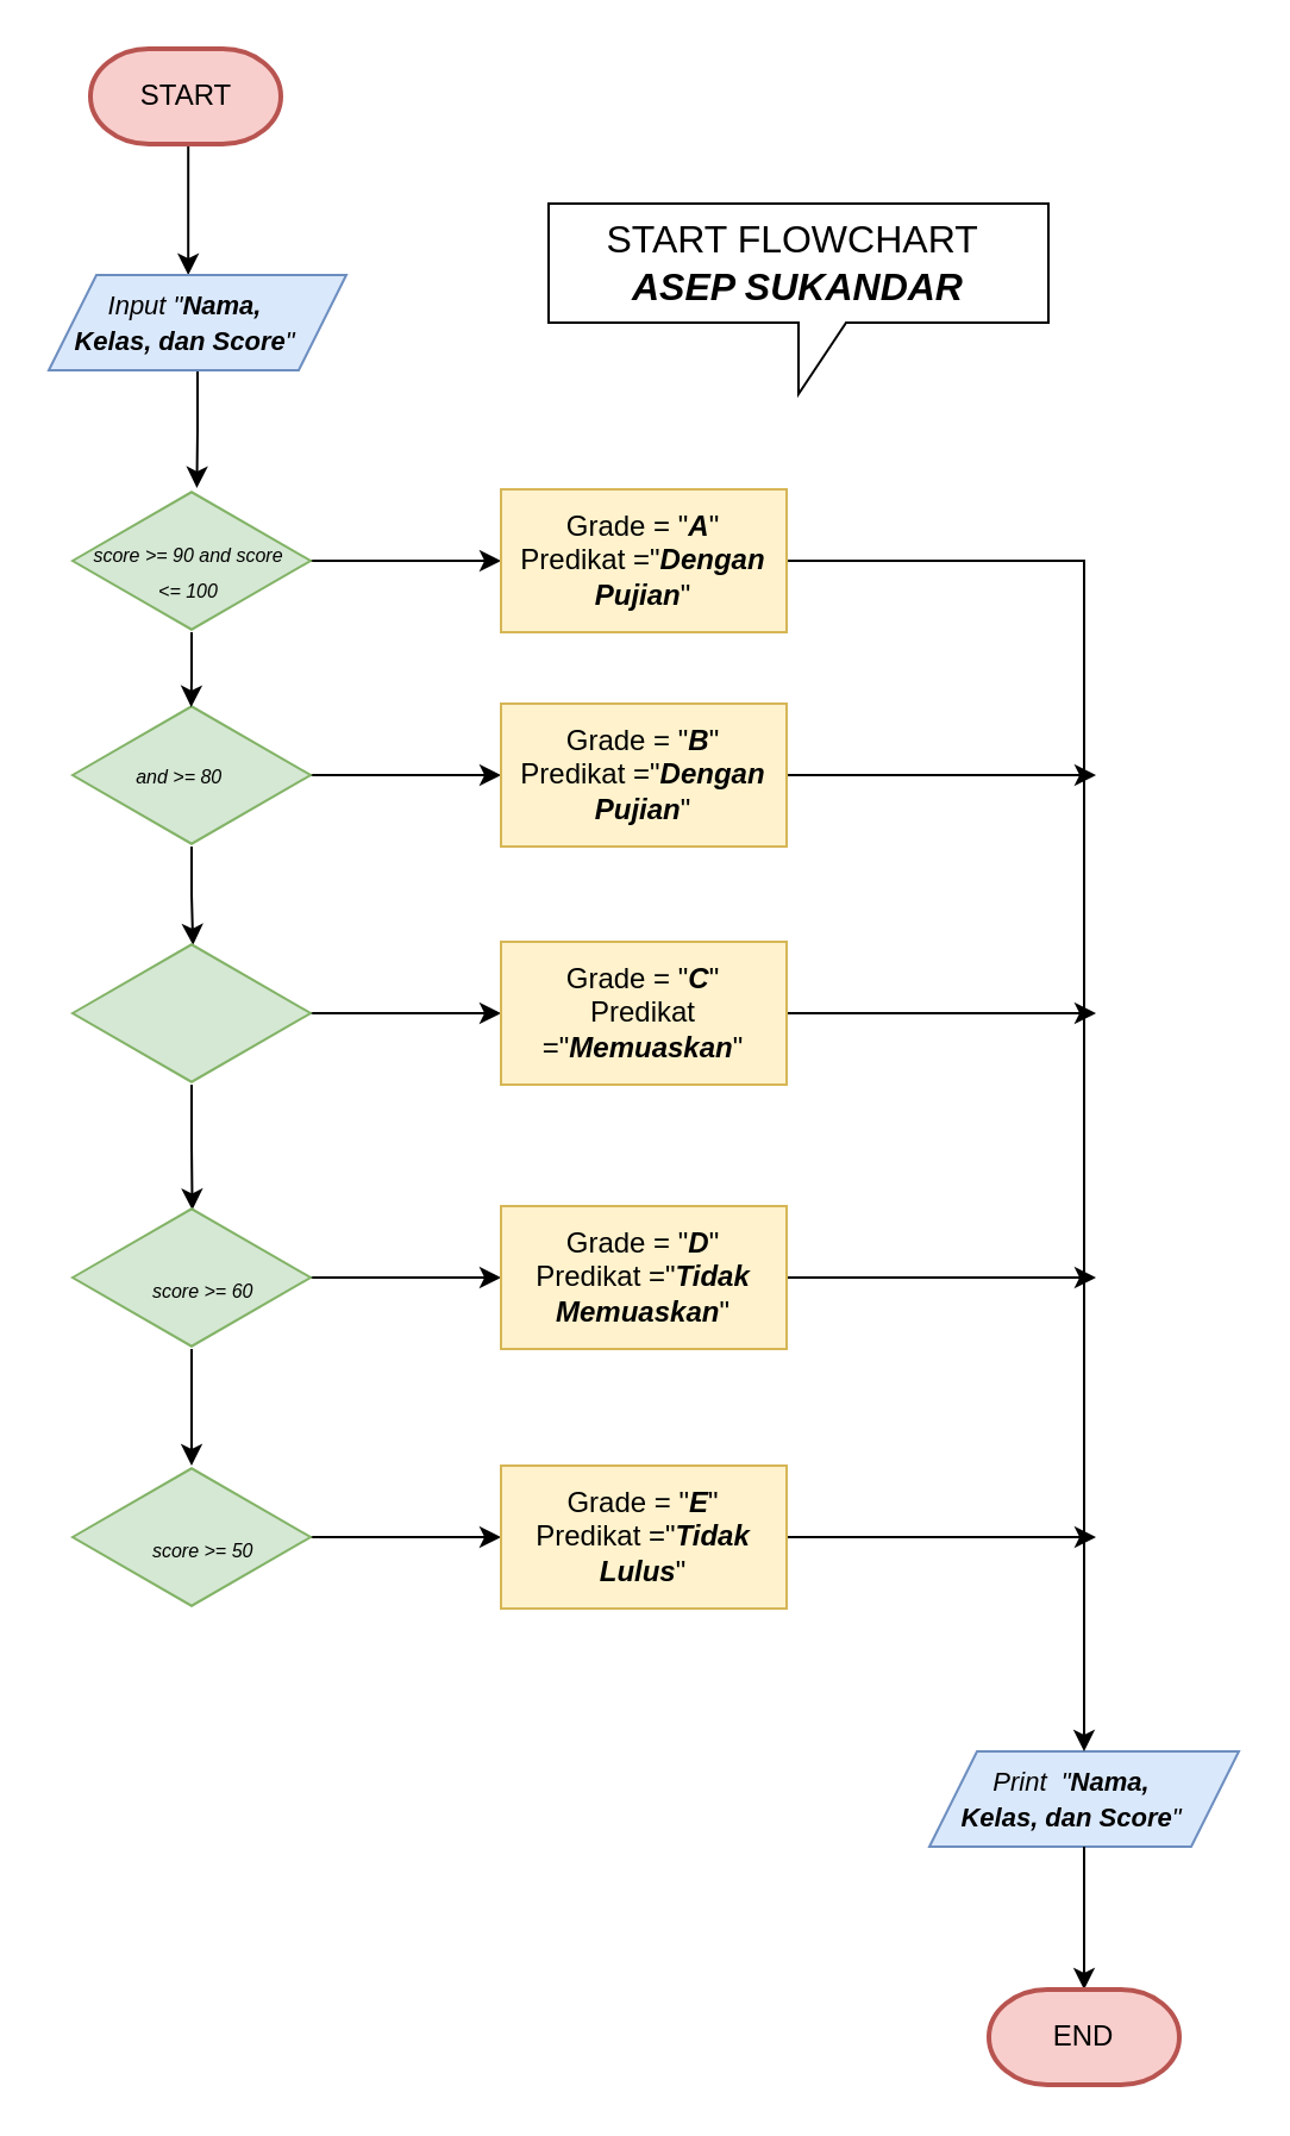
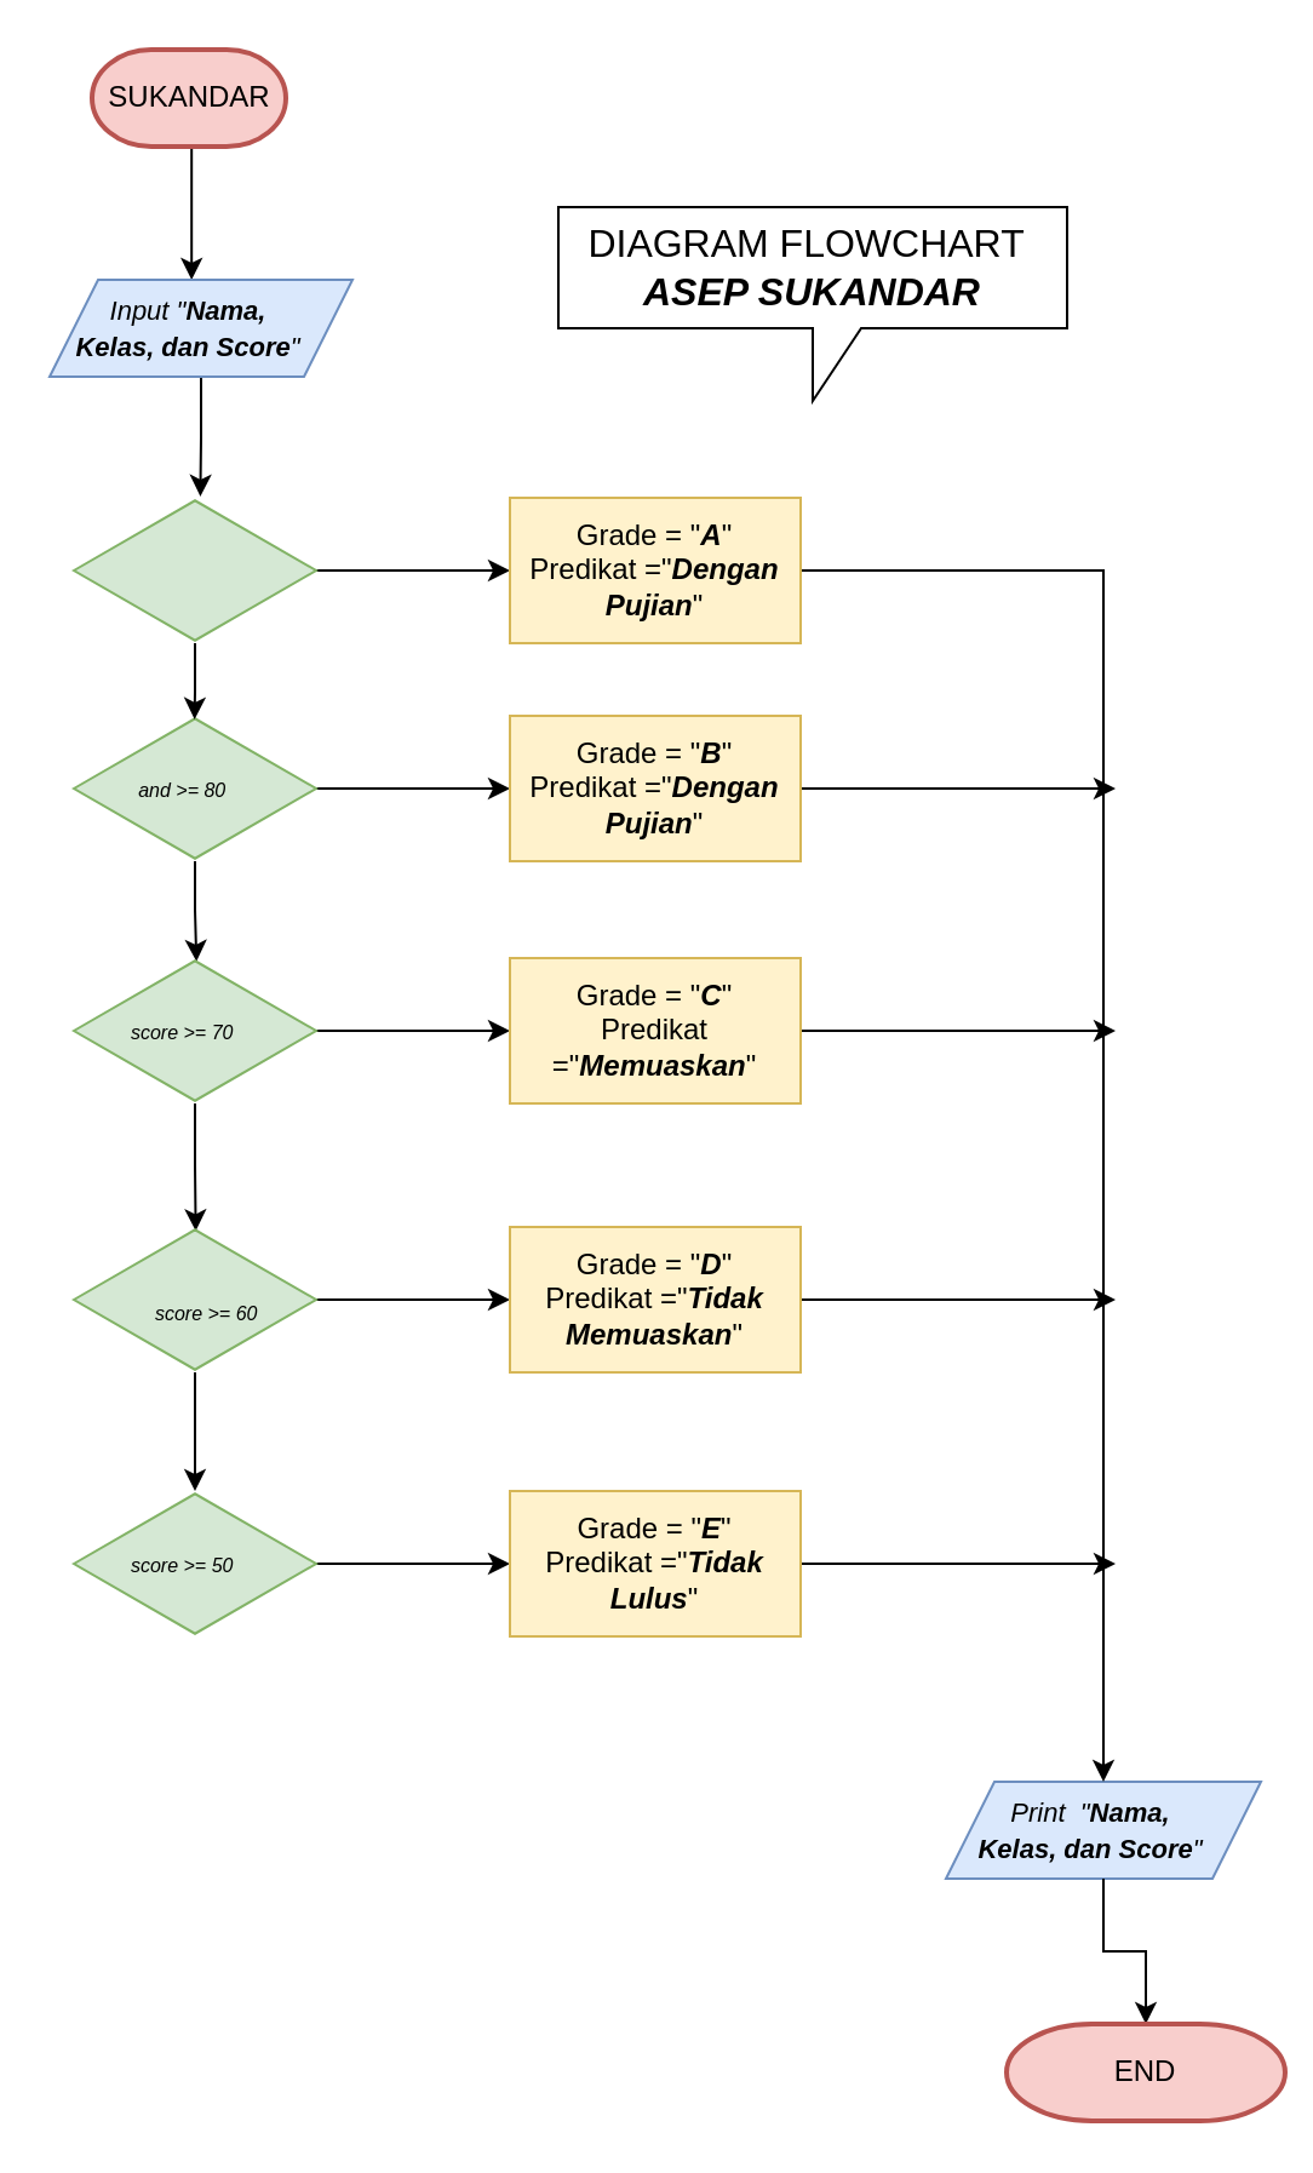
- <mxCell id="8" value="START" style="strokeWidth=2;html=1;shape=mxgraph.flowchart.terminator;whiteSpace=wrap;fillColor=#f8cecc;strokeColor=#b85450;" vertex="1" parent="1"><mxGeometry x="37.5" y="20" width="80" height="40" as="geometry" /></mxCell>
+ <mxCell id="8" value="SUKANDAR" style="strokeWidth=2;html=1;shape=mxgraph.flowchart.terminator;whiteSpace=wrap;fillColor=#f8cecc;strokeColor=#b85450;" vertex="1" parent="1"><mxGeometry x="37.5" y="20" width="80" height="40" as="geometry" /></mxCell>
- <mxCell id="43" value="&lt;font style=&quot;font-size: 16px;&quot;&gt;START FLOWCHART&amp;nbsp;&lt;/font&gt;&lt;div style=&quot;font-size: 16px;&quot;&gt;&lt;b style=&quot;&quot;&gt;&lt;i style=&quot;&quot;&gt;&lt;font style=&quot;font-size: 16px;&quot;&gt;ASEP SUKANDAR&lt;/font&gt;&lt;/i&gt;&lt;/b&gt;&lt;/div&gt;" style="text;html=1;align=center;verticalAlign=middle;whiteSpace=wrap;rounded=0;" vertex="1" parent="1"><mxGeometry x="217" y="60" width="236" height="100" as="geometry" /></mxCell>
+ <mxCell id="43" value="&lt;font style=&quot;font-size: 16px;&quot;&gt;DIAGRAM FLOWCHART&amp;nbsp;&lt;/font&gt;&lt;div style=&quot;font-size: 16px;&quot;&gt;&lt;b style=&quot;&quot;&gt;&lt;i style=&quot;&quot;&gt;&lt;font style=&quot;font-size: 16px;&quot;&gt;ASEP SUKANDAR&lt;/font&gt;&lt;/i&gt;&lt;/b&gt;&lt;/div&gt;" style="text;html=1;align=center;verticalAlign=middle;whiteSpace=wrap;rounded=0;" vertex="1" parent="1"><mxGeometry x="217" y="60" width="236" height="100" as="geometry" /></mxCell>
- <mxCell id="41" value="&lt;i style=&quot;&quot;&gt;&lt;font style=&quot;font-size: 8px;&quot;&gt;score &amp;gt;= 90 and score &amp;lt;= 100&lt;/font&gt;&lt;/i&gt;" style="text;html=1;align=center;verticalAlign=middle;whiteSpace=wrap;rounded=0;" vertex="1" parent="1"><mxGeometry x="35" y="229" width="87.5" height="20" as="geometry" /></mxCell>
+ <mxCell id="22" value="&lt;span style=&quot;font-size: 8px;&quot;&gt;&lt;i&gt;&amp;nbsp;score &amp;gt;= 70&lt;/i&gt;&lt;/span&gt;" style="text;html=1;align=center;verticalAlign=middle;whiteSpace=wrap;rounded=0;" vertex="1" parent="1"><mxGeometry x="30" y="415" width="87.5" height="20" as="geometry" /></mxCell>
- <mxCell id="33" value="&lt;span style=&quot;font-size: 8px;&quot;&gt;&lt;i&gt;&amp;nbsp;score &amp;gt;= 50&lt;/i&gt;&lt;/span&gt;" style="text;html=1;align=center;verticalAlign=middle;whiteSpace=wrap;rounded=0;" vertex="1" parent="1"><mxGeometry x="40" y="640" width="87.5" height="20" as="geometry" /></mxCell>
+ <mxCell id="33" value="&lt;span style=&quot;font-size: 8px;&quot;&gt;&lt;i&gt;&amp;nbsp;score &amp;gt;= 50&lt;/i&gt;&lt;/span&gt;" style="text;html=1;align=center;verticalAlign=middle;whiteSpace=wrap;rounded=0;" vertex="1" parent="1"><mxGeometry x="30" y="635" width="87.5" height="20" as="geometry" /></mxCell>
- <mxCell id="9" value="END" style="strokeWidth=2;html=1;shape=mxgraph.flowchart.terminator;whiteSpace=wrap;fillColor=#f8cecc;strokeColor=#b85450;" vertex="1" parent="1"><mxGeometry x="415" y="835" width="80" height="40" as="geometry" /></mxCell>
+ <mxCell id="9" value="END" style="strokeWidth=2;html=1;shape=mxgraph.flowchart.terminator;whiteSpace=wrap;fillColor=#f8cecc;strokeColor=#b85450;" vertex="1" parent="1"><mxGeometry x="415" y="835" width="115" height="40" as="geometry" /></mxCell>
